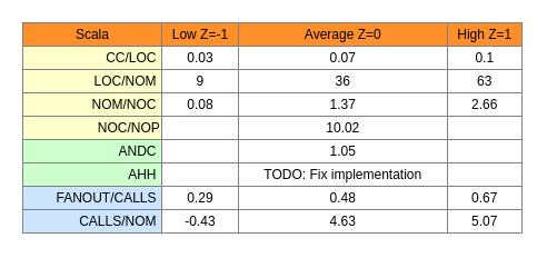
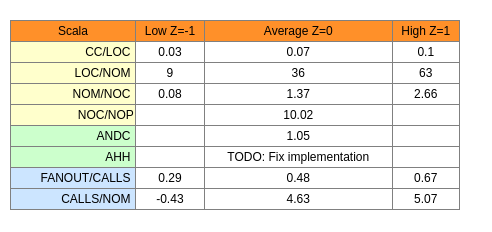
- <mxCell id="2" value="&lt;table border=&quot;1&quot; width=&quot;100%&quot; style=&quot;width: 100% ; height: 100% ; border-collapse: collapse&quot;&gt;&lt;tbody&gt;&lt;tr&gt;&lt;td style=&quot;background-color: rgb(255 , 144 , 41)&quot;&gt;Scala&lt;/td&gt;&lt;td style=&quot;background-color: rgb(255 , 144 , 41)&quot;&gt;Low Z=-1&lt;/td&gt;&lt;td style=&quot;background-color: rgb(255 , 144 , 41)&quot;&gt;Average Z=0&lt;/td&gt;&lt;td style=&quot;background-color: rgb(255 , 144 , 41)&quot;&gt;High Z=1&lt;/td&gt;&lt;/tr&gt;&lt;tr&gt;&lt;td style=&quot;text-align: right ; background-color: rgb(255 , 255 , 204)&quot;&gt;CC/LOC&amp;nbsp;&lt;/td&gt;&lt;td&gt;0.03&lt;/td&gt;&lt;td&gt;0.07&lt;/td&gt;&lt;td&gt;0.1&lt;/td&gt;&lt;/tr&gt;&lt;tr&gt;&lt;td style=&quot;text-align: right ; background-color: rgb(255 , 255 , 204)&quot;&gt;LOC/NOM&amp;nbsp;&lt;/td&gt;&lt;td&gt;9&lt;/td&gt;&lt;td&gt;36&lt;/td&gt;&lt;td&gt;63&lt;/td&gt;&lt;/tr&gt;&lt;tr&gt;&lt;td style=&quot;text-align: right ; background-color: rgb(255 , 255 , 204)&quot;&gt;NOM/NOC&amp;nbsp;&lt;/td&gt;&lt;td&gt;0.08&lt;/td&gt;&lt;td&gt;1.37&lt;/td&gt;&lt;td&gt;2.66&lt;/td&gt;&lt;/tr&gt;&lt;tr&gt;&lt;td style=&quot;text-align: right ; background-color: rgb(255 , 255 , 204)&quot;&gt;NOC/NOP&lt;br&gt;&lt;/td&gt;&lt;td&gt;&lt;br&gt;&lt;/td&gt;&lt;td&gt;10.02&lt;/td&gt;&lt;td&gt;&lt;br&gt;&lt;/td&gt;&lt;/tr&gt;&lt;tr&gt;&lt;td style=&quot;text-align: right ; background-color: rgb(204 , 255 , 204)&quot;&gt;ANDC&amp;nbsp;&lt;/td&gt;&lt;td&gt;&lt;br&gt;&lt;/td&gt;&lt;td&gt;1.05&lt;/td&gt;&lt;td&gt;&lt;br&gt;&lt;/td&gt;&lt;/tr&gt;&lt;tr&gt;&lt;td style=&quot;text-align: right ; background-color: rgb(204 , 255 , 204)&quot;&gt;AHH&amp;nbsp;&lt;/td&gt;&lt;td&gt;&lt;br&gt;&lt;/td&gt;&lt;td&gt;TODO: Fix implementation&lt;br&gt;&lt;/td&gt;&lt;td&gt;&lt;br&gt;&lt;/td&gt;&lt;/tr&gt;&lt;tr&gt;&lt;td style=&quot;text-align: right ; background-color: rgb(204 , 229 , 255)&quot;&gt;FANOUT/CALLS&amp;nbsp;&lt;/td&gt;&lt;td&gt;0.29&lt;/td&gt;&lt;td&gt;0.48&lt;br&gt;&lt;/td&gt;&lt;td&gt;0.67&lt;/td&gt;&lt;/tr&gt;&lt;tr&gt;&lt;td style=&quot;text-align: right ; background-color: rgb(204 , 229 , 255)&quot;&gt;CALLS/NOM&amp;nbsp;&lt;/td&gt;&lt;td&gt;-0.43&lt;/td&gt;&lt;td&gt;4.63&lt;/td&gt;&lt;td&gt;5.07&lt;/td&gt;&lt;/tr&gt;&lt;/tbody&gt;&lt;/table&gt;" style="text;html=1;strokeColor=none;fillColor=none;overflow=fill;align=center;" parent="1" vertex="1"><mxGeometry x="20" y="20" width="450" height="190" as="geometry" /></mxCell>
+ <mxCell id="2" value="&lt;table border=&quot;1&quot; width=&quot;100%&quot; style=&quot;width: 100% ; height: 100% ; border-collapse: collapse&quot;&gt;&lt;tbody&gt;&lt;tr&gt;&lt;td style=&quot;background-color: rgb(255 , 144 , 41)&quot;&gt;Scala&lt;/td&gt;&lt;td style=&quot;background-color: rgb(255 , 144 , 41)&quot;&gt;Low Z=-1&lt;/td&gt;&lt;td style=&quot;background-color: rgb(255 , 144 , 41)&quot;&gt;Average Z=0&lt;/td&gt;&lt;td style=&quot;background-color: rgb(255 , 144 , 41)&quot;&gt;High Z=1&lt;/td&gt;&lt;/tr&gt;&lt;tr&gt;&lt;td style=&quot;text-align: right ; background-color: rgb(255 , 255 , 204)&quot;&gt;CC/LOC&amp;nbsp;&lt;/td&gt;&lt;td&gt;0.03&lt;/td&gt;&lt;td&gt;0.07&lt;/td&gt;&lt;td&gt;0.1&lt;/td&gt;&lt;/tr&gt;&lt;tr&gt;&lt;td style=&quot;text-align: right ; background-color: rgb(255 , 255 , 204)&quot;&gt;LOC/NOM&amp;nbsp;&lt;/td&gt;&lt;td&gt;9&lt;/td&gt;&lt;td&gt;36&lt;/td&gt;&lt;td&gt;63&lt;/td&gt;&lt;/tr&gt;&lt;tr&gt;&lt;td style=&quot;text-align: right ; background-color: rgb(255 , 255 , 204)&quot;&gt;NOM/NOC&amp;nbsp;&lt;/td&gt;&lt;td&gt;0.08&lt;/td&gt;&lt;td&gt;1.37&lt;/td&gt;&lt;td&gt;2.66&lt;/td&gt;&lt;/tr&gt;&lt;tr&gt;&lt;td style=&quot;text-align: right ; background-color: rgb(255 , 255 , 204)&quot;&gt;NOC/NOP&lt;br&gt;&lt;/td&gt;&lt;td&gt;&lt;br&gt;&lt;/td&gt;&lt;td&gt;10.02&lt;/td&gt;&lt;td&gt;&lt;br&gt;&lt;/td&gt;&lt;/tr&gt;&lt;tr&gt;&lt;td style=&quot;text-align: right ; background-color: rgb(204 , 255 , 204)&quot;&gt;ANDC&amp;nbsp;&lt;/td&gt;&lt;td&gt;&lt;br&gt;&lt;/td&gt;&lt;td&gt;1.05&lt;/td&gt;&lt;td&gt;&lt;br&gt;&lt;/td&gt;&lt;/tr&gt;&lt;tr&gt;&lt;td style=&quot;text-align: right ; background-color: rgb(204 , 255 , 204)&quot;&gt;AHH&amp;nbsp;&lt;/td&gt;&lt;td&gt;&lt;br&gt;&lt;/td&gt;&lt;td&gt;TODO: Fix implementation&lt;br&gt;&lt;/td&gt;&lt;td&gt;&lt;br&gt;&lt;/td&gt;&lt;/tr&gt;&lt;tr&gt;&lt;td style=&quot;text-align: right ; background-color: rgb(204 , 229 , 255)&quot;&gt;FANOUT/CALLS&amp;nbsp;&lt;/td&gt;&lt;td&gt;0.29&lt;/td&gt;&lt;td&gt;0.48&lt;br&gt;&lt;/td&gt;&lt;td&gt;0.67&lt;/td&gt;&lt;/tr&gt;&lt;tr&gt;&lt;td style=&quot;text-align: right ; background-color: rgb(204 , 229 , 255)&quot;&gt;CALLS/NOM&amp;nbsp;&lt;/td&gt;&lt;td&gt;-0.43&lt;/td&gt;&lt;td&gt;4.63&lt;/td&gt;&lt;td&gt;5.07&lt;/td&gt;&lt;/tr&gt;&lt;/tbody&gt;&lt;/table&gt;" style="text;html=1;strokeColor=none;fillColor=none;overflow=fill;align=center;" parent="1" vertex="1"><mxGeometry x="10" y="20" width="450" height="190" as="geometry" /></mxCell>
